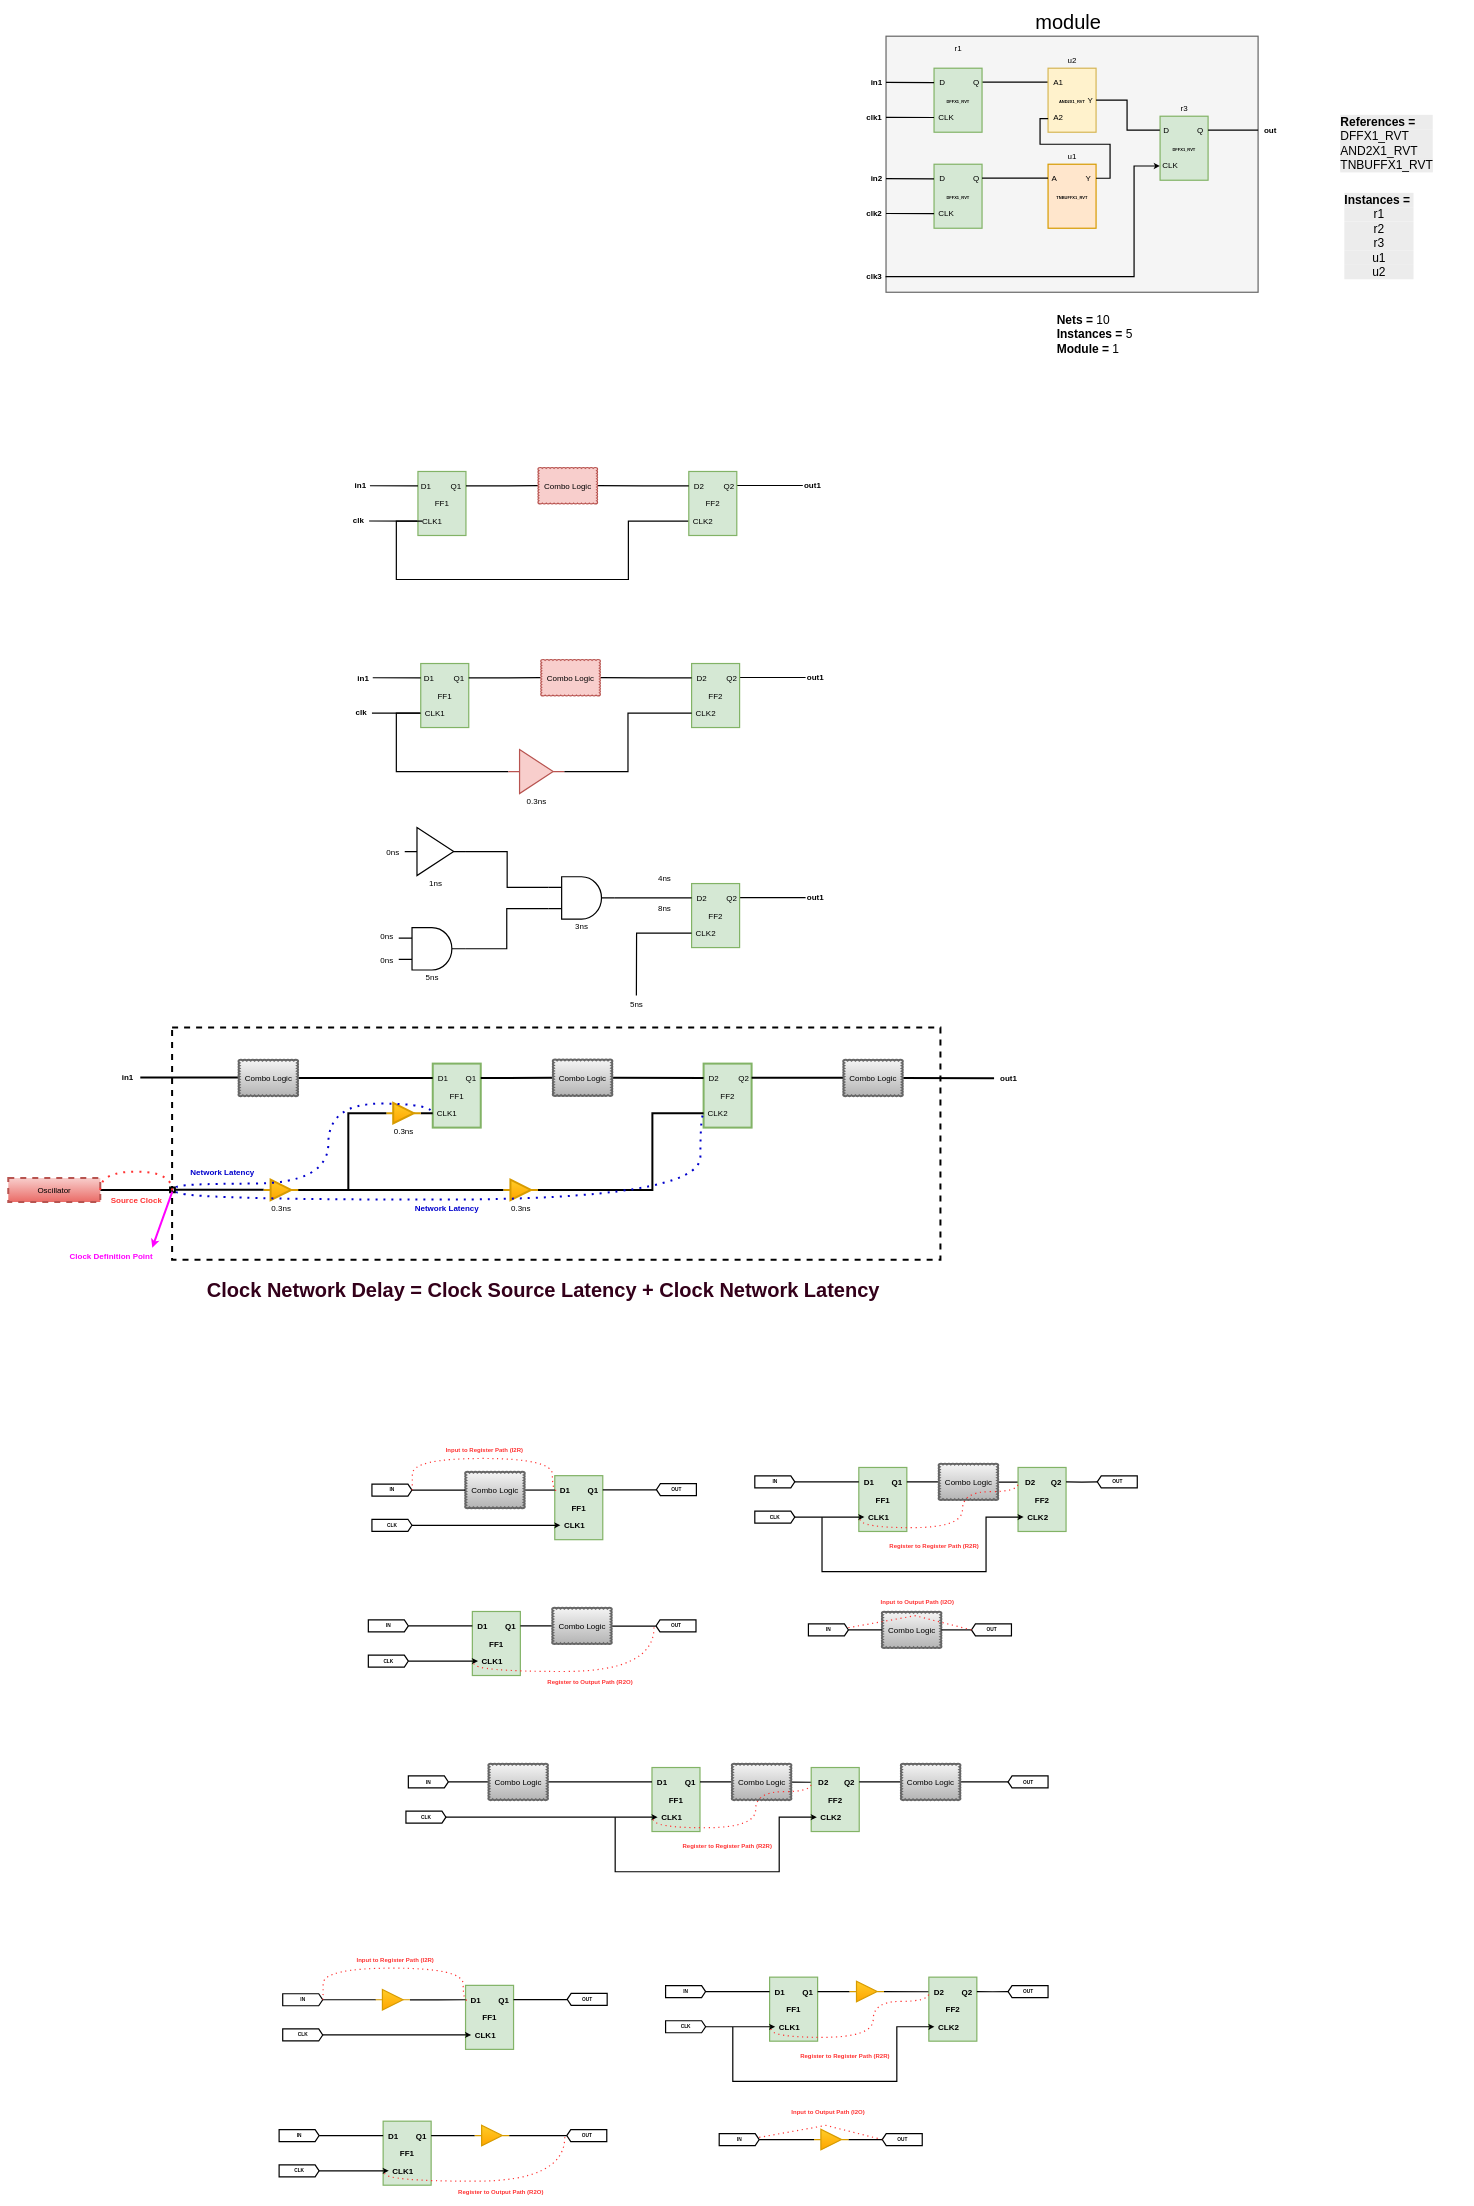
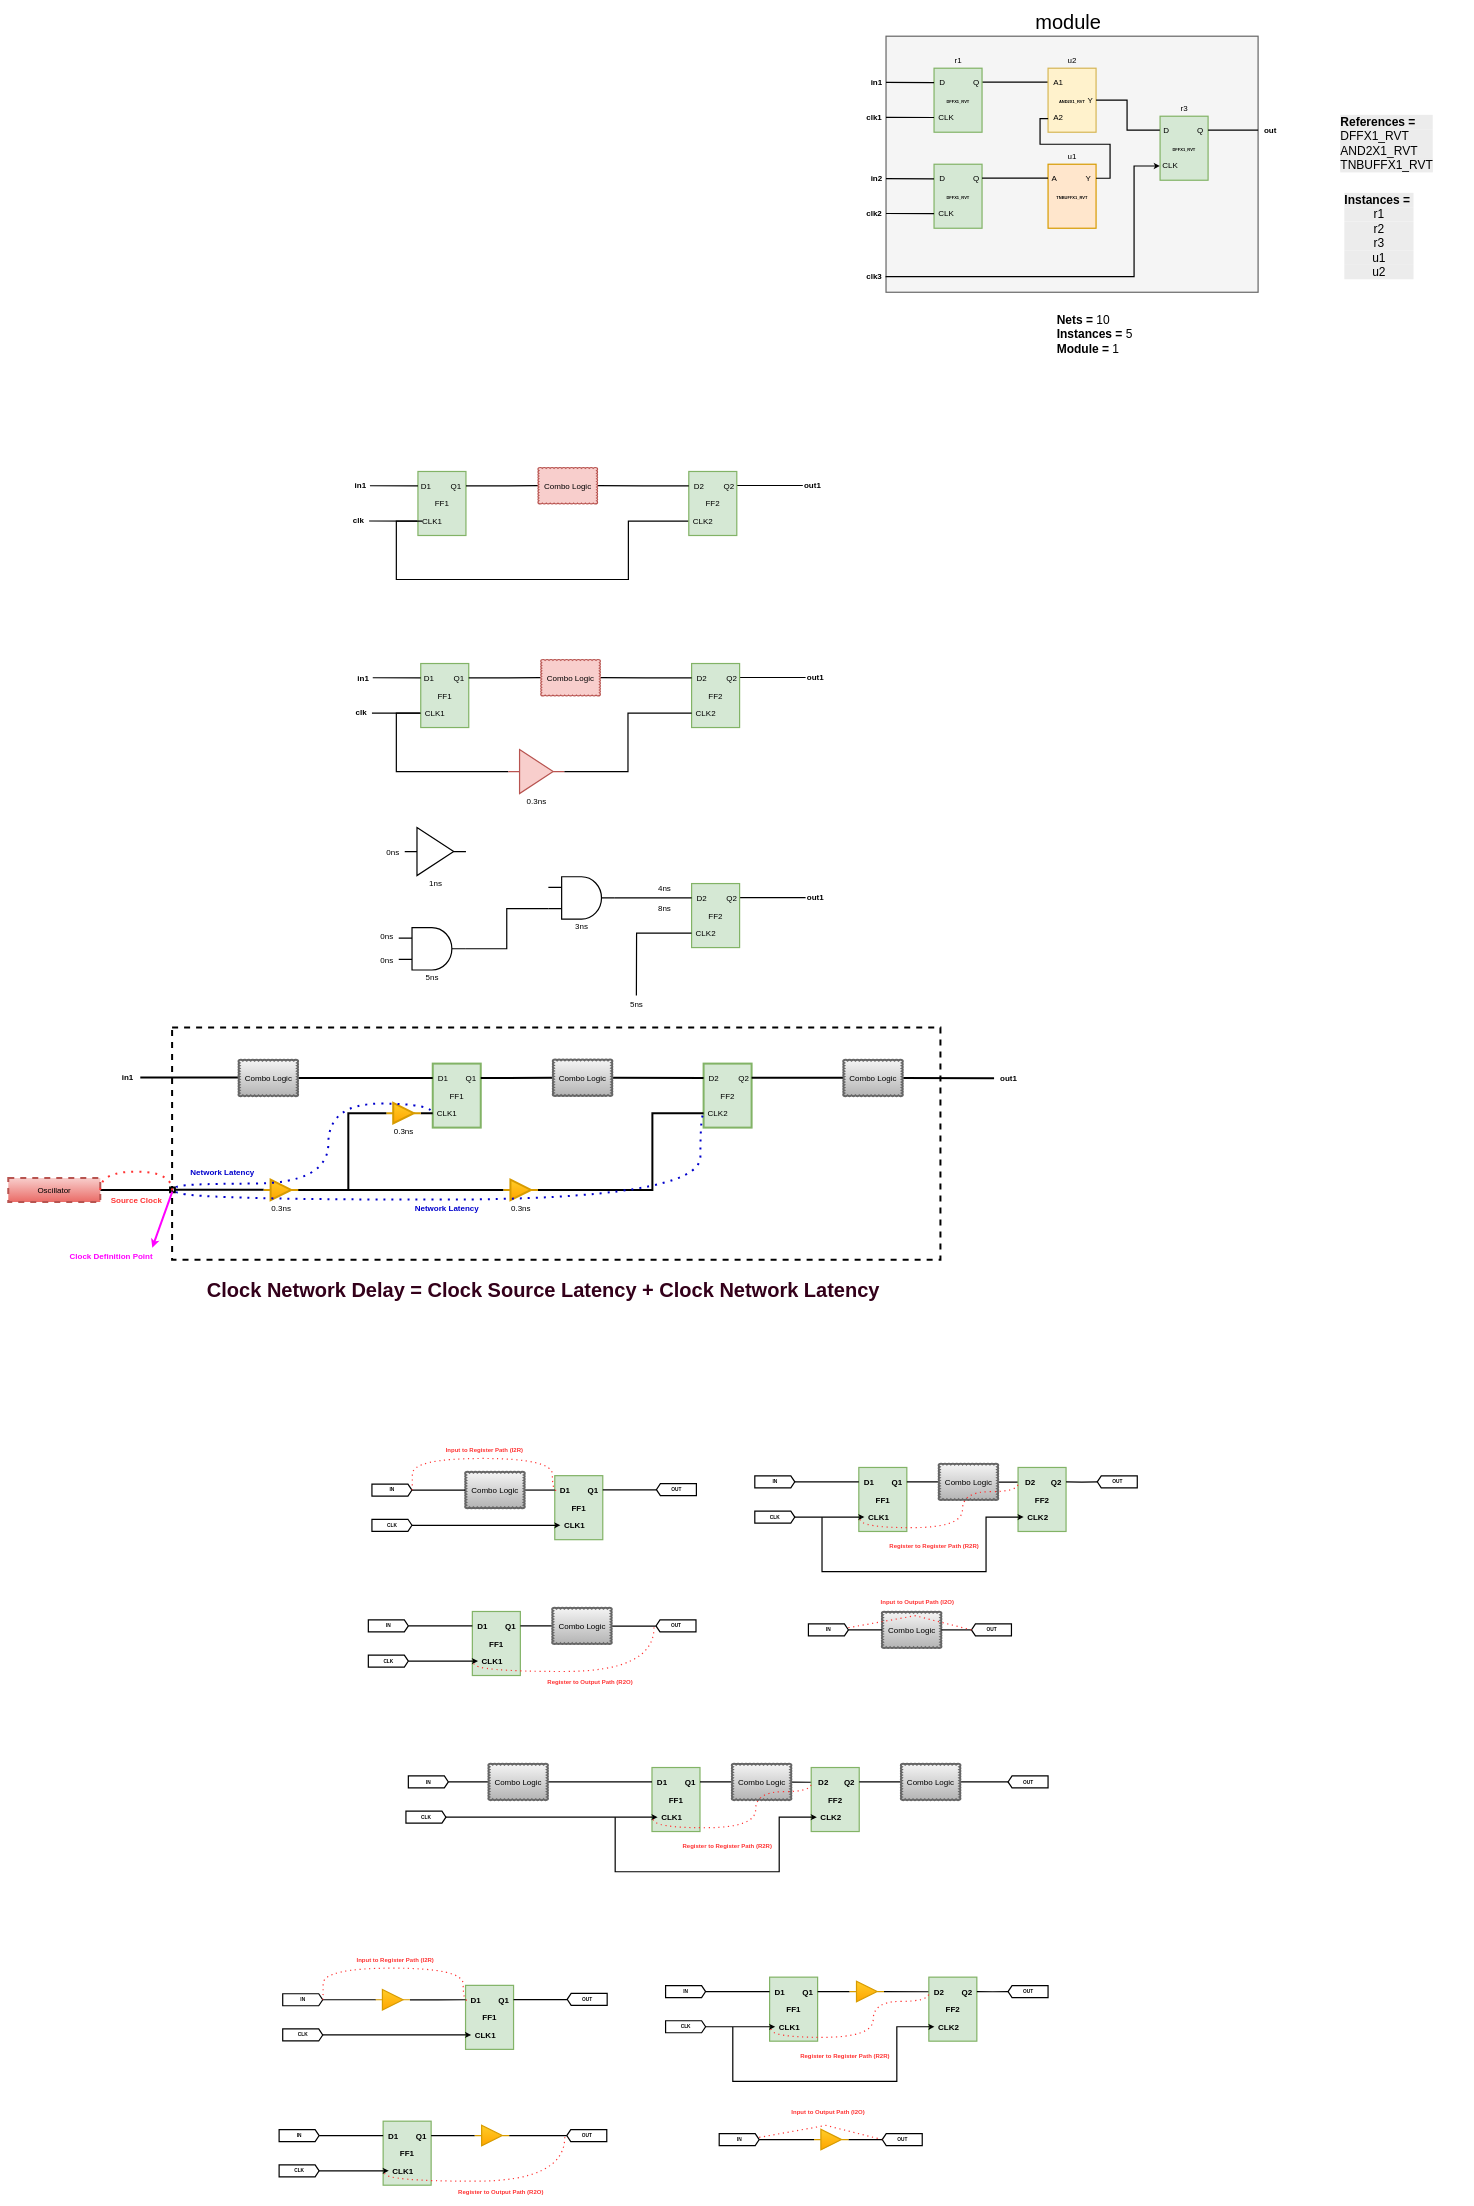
- <mxCell id="38" value="r1" style="text;html=1;align=center;verticalAlign=middle;resizable=0;points=[];autosize=1;strokeColor=none;fillColor=none;strokeWidth=3;fontSize=20;container=0;" parent="1" vertex="1"><mxGeometry x="2374" y="100" width="40" height="40" as="geometry" /></mxCell>
+ <mxCell id="38" value="r1" style="text;html=1;align=center;verticalAlign=middle;resizable=0;points=[];autosize=1;strokeColor=none;fillColor=none;strokeWidth=3;fontSize=20;container=0;" parent="1" vertex="1"><mxGeometry x="2374" y="130" width="40" height="40" as="geometry" /></mxCell>
- <mxCell id="92" value="" style="rounded=0;orthogonalLoop=1;jettySize=auto;html=1;entryX=0;entryY=0.25;entryDx=0;entryDy=0;entryPerimeter=0;strokeWidth=3;endArrow=none;startFill=0;edgeStyle=orthogonalEdgeStyle;" parent="1" source="93" target="95" edge="1"><mxGeometry relative="1" as="geometry" /></mxCell>
- <mxCell id="101" value="&lt;font style=&quot;font-size: 20px;&quot;&gt;4ns&lt;/font&gt;" style="text;html=1;align=center;verticalAlign=middle;resizable=0;points=[];autosize=1;strokeColor=none;fillColor=none;" parent="1" vertex="1"><mxGeometry x="1630" y="2173" width="60" height="40" as="geometry" /></mxCell>
+ <mxCell id="101" value="&lt;font style=&quot;font-size: 20px;&quot;&gt;4ns&lt;/font&gt;" style="text;html=1;align=center;verticalAlign=middle;resizable=0;points=[];autosize=1;strokeColor=none;fillColor=none;" parent="1" vertex="1"><mxGeometry x="1630" y="2198" width="60" height="40" as="geometry" /></mxCell>
